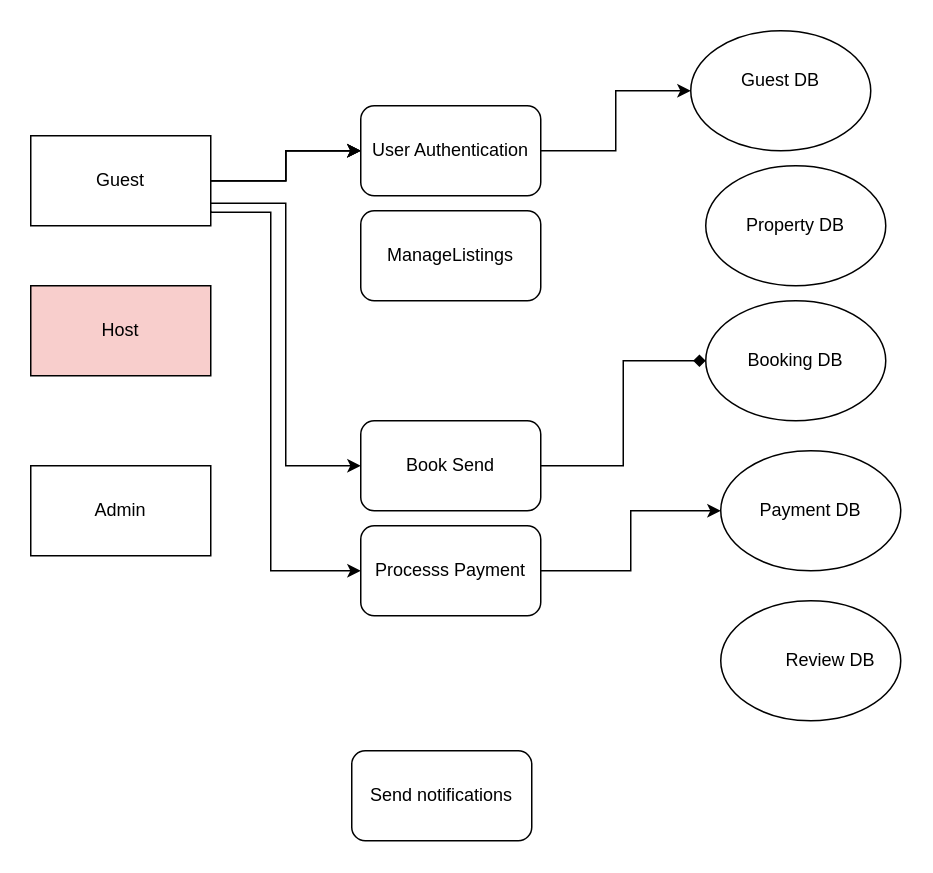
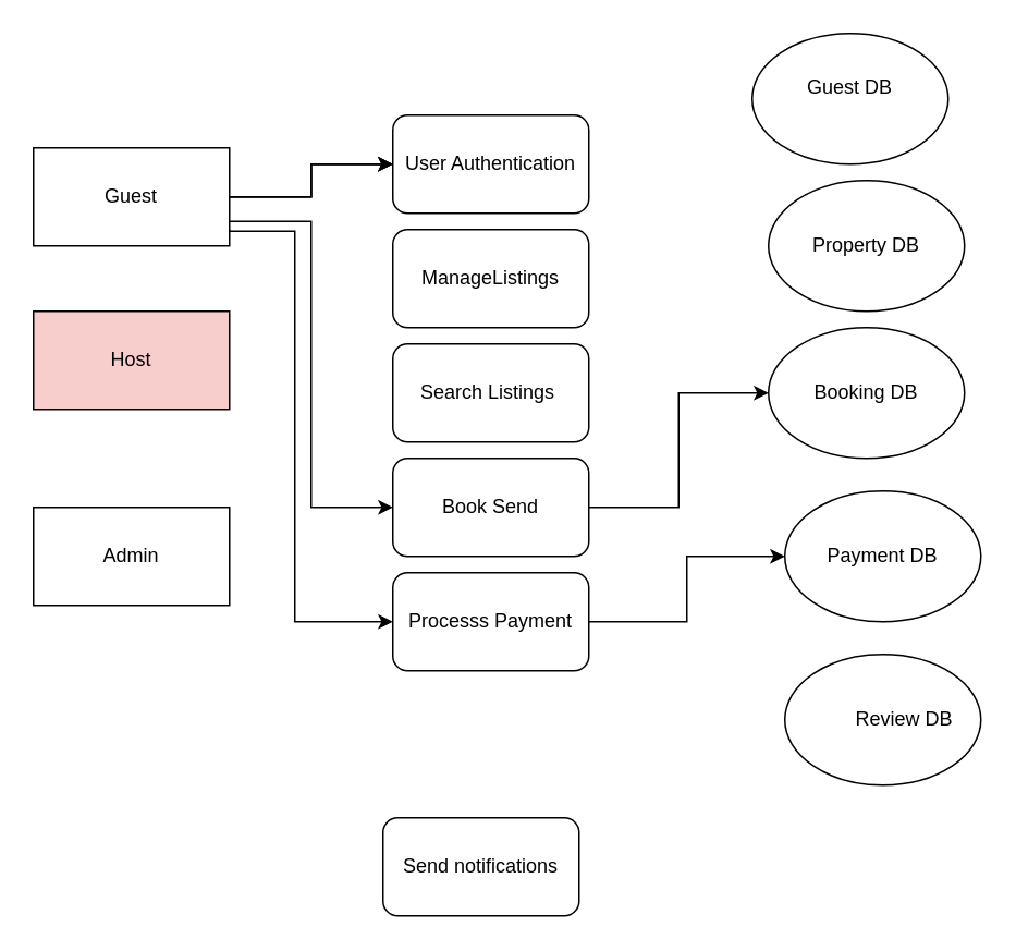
- <mxCell id="17" value="" style="edgeStyle=orthogonalEdgeStyle;rounded=0;orthogonalLoop=1;jettySize=auto;html=1;" edge="1" parent="1" source="18" target="23"><mxGeometry relative="1" as="geometry" /></mxCell>
+ <mxCell id="15" value="Search Listings&amp;nbsp;" style="rounded=1;whiteSpace=wrap;html=1;" vertex="1" parent="1"><mxGeometry x="240" y="210" width="120" height="60" as="geometry" /></mxCell>
- <mxCell id="13" value="" style="edgeStyle=orthogonalEdgeStyle;rounded=0;orthogonalLoop=1;jettySize=auto;html=1;endArrow=diamond;" edge="1" parent="1" source="14" target="21"><mxGeometry relative="1" as="geometry" /></mxCell>
+ <mxCell id="13" value="" style="edgeStyle=orthogonalEdgeStyle;rounded=0;orthogonalLoop=1;jettySize=auto;html=1;" edge="1" parent="1" source="14" target="21"><mxGeometry relative="1" as="geometry" /></mxCell>
